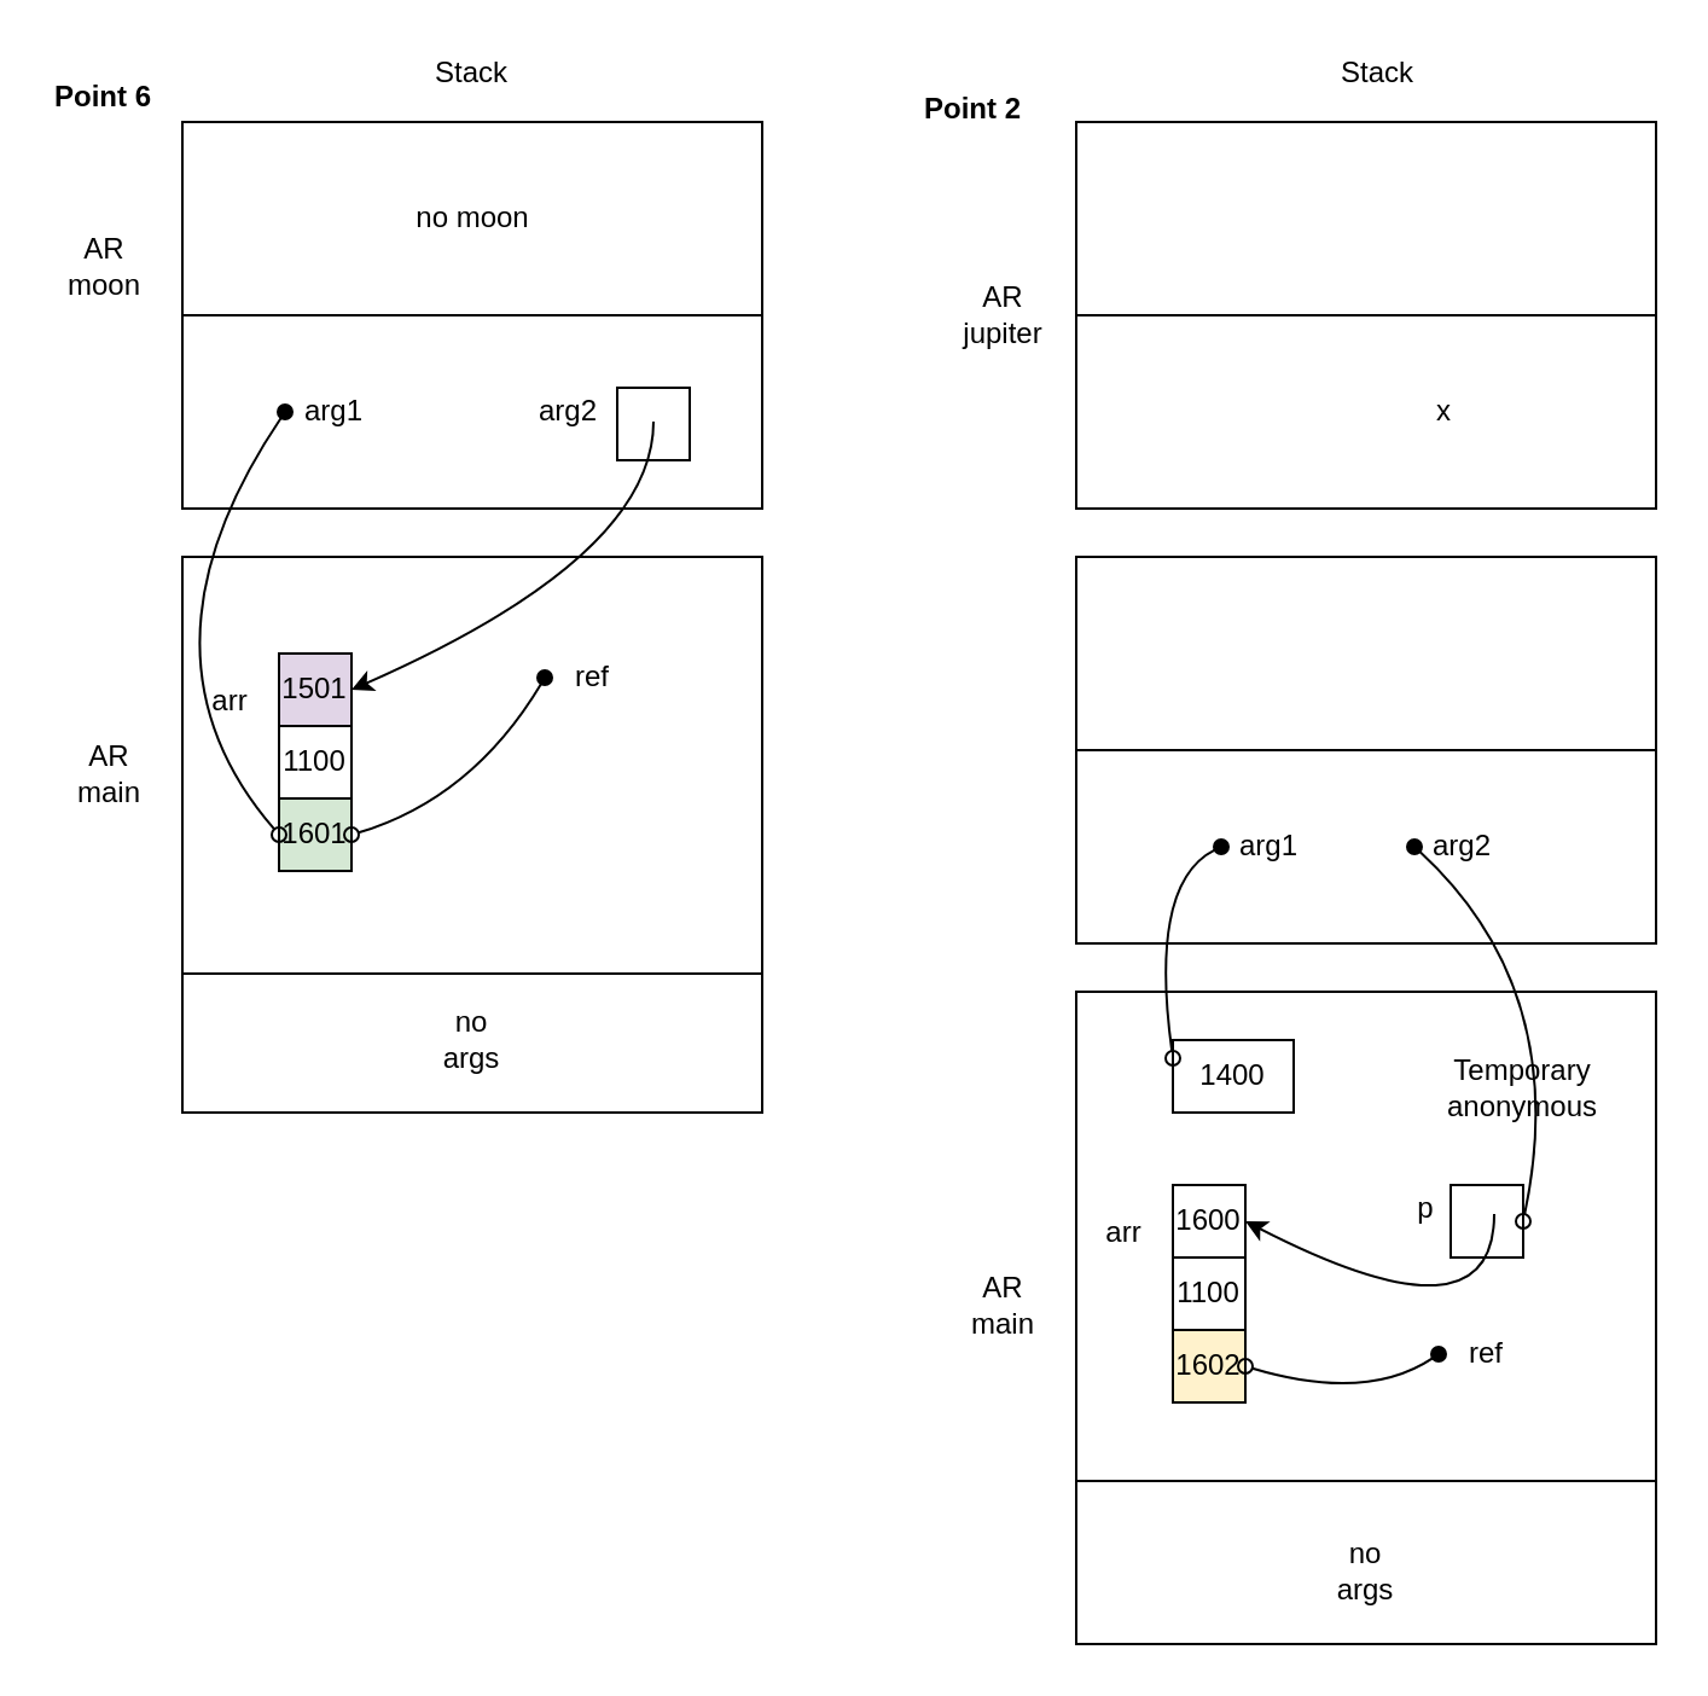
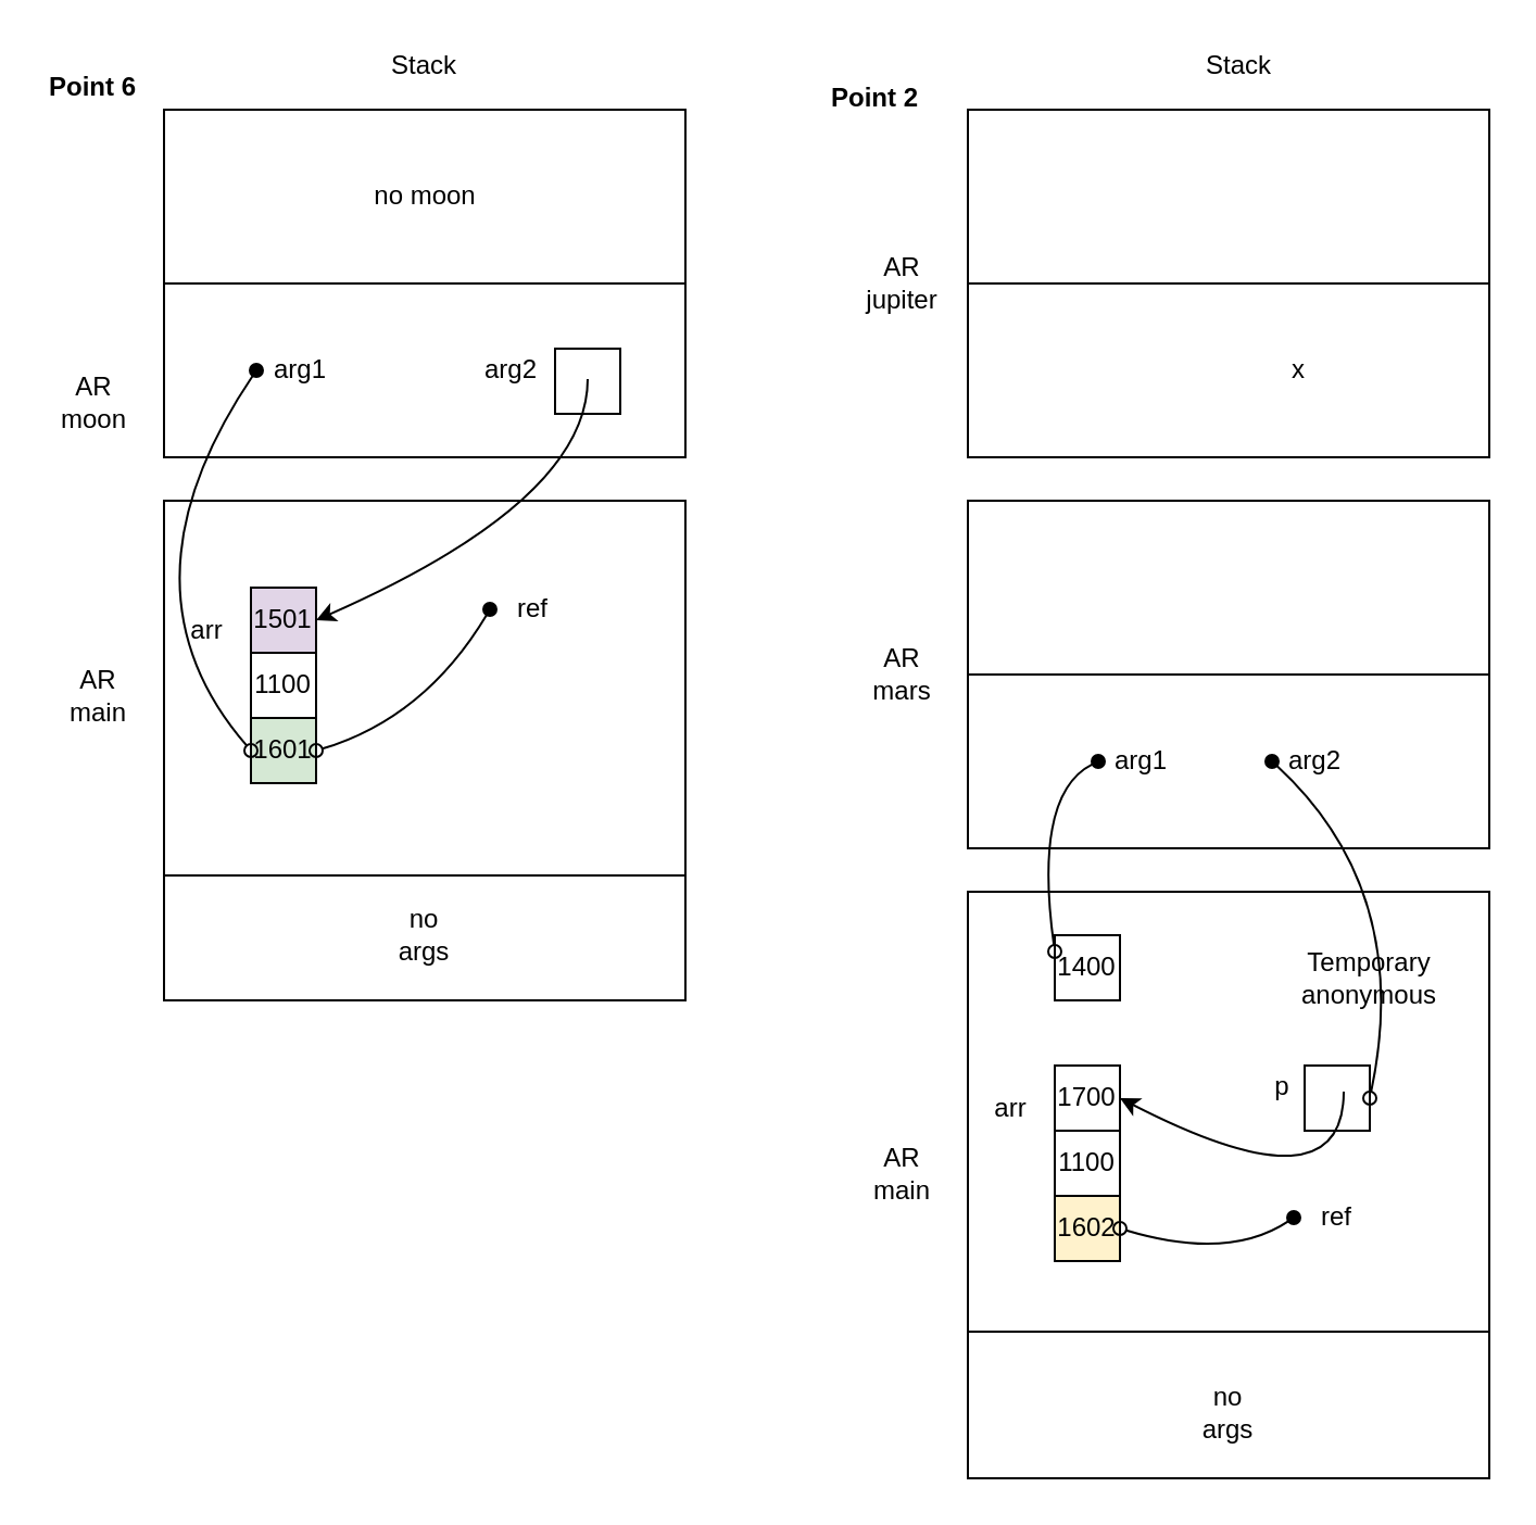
- <mxCell id="49" value="AR moon" style="text;html=1;strokeColor=none;fillColor=none;align=center;verticalAlign=middle;whiteSpace=wrap;rounded=0;" parent="33" vertex="1"><mxGeometry x="2.5" y="80" width="40" height="20" as="geometry" /></mxCell>
+ <mxCell id="49" value="AR moon" style="text;html=1;strokeColor=none;fillColor=none;align=center;verticalAlign=middle;whiteSpace=wrap;rounded=0;" parent="33" vertex="1"><mxGeometry x="2.5" y="155" width="40" height="20" as="geometry" /></mxCell>
+ <mxCell id="18" value="AR mars" style="text;html=1;strokeColor=none;fillColor=none;align=center;verticalAlign=middle;whiteSpace=wrap;rounded=0;" parent="1" vertex="1"><mxGeometry x="395" y="300" width="40" height="20" as="geometry" /></mxCell>
- <mxCell id="22" value="1400" style="whiteSpace=wrap;html=1;aspect=fixed;" parent="1" vertex="1"><mxGeometry x="485" y="430" width="50" height="30" as="geometry" /></mxCell>
+ <mxCell id="22" value="1400" style="whiteSpace=wrap;html=1;aspect=fixed;" parent="1" vertex="1"><mxGeometry x="485" y="430" width="30" height="30" as="geometry" /></mxCell>
- <mxCell id="6" value="1600" style="whiteSpace=wrap;html=1;aspect=fixed;" parent="5" vertex="1"><mxGeometry width="30" height="30" as="geometry" /></mxCell>
+ <mxCell id="6" value="1700" style="whiteSpace=wrap;html=1;aspect=fixed;" parent="5" vertex="1"><mxGeometry width="30" height="30" as="geometry" /></mxCell>
